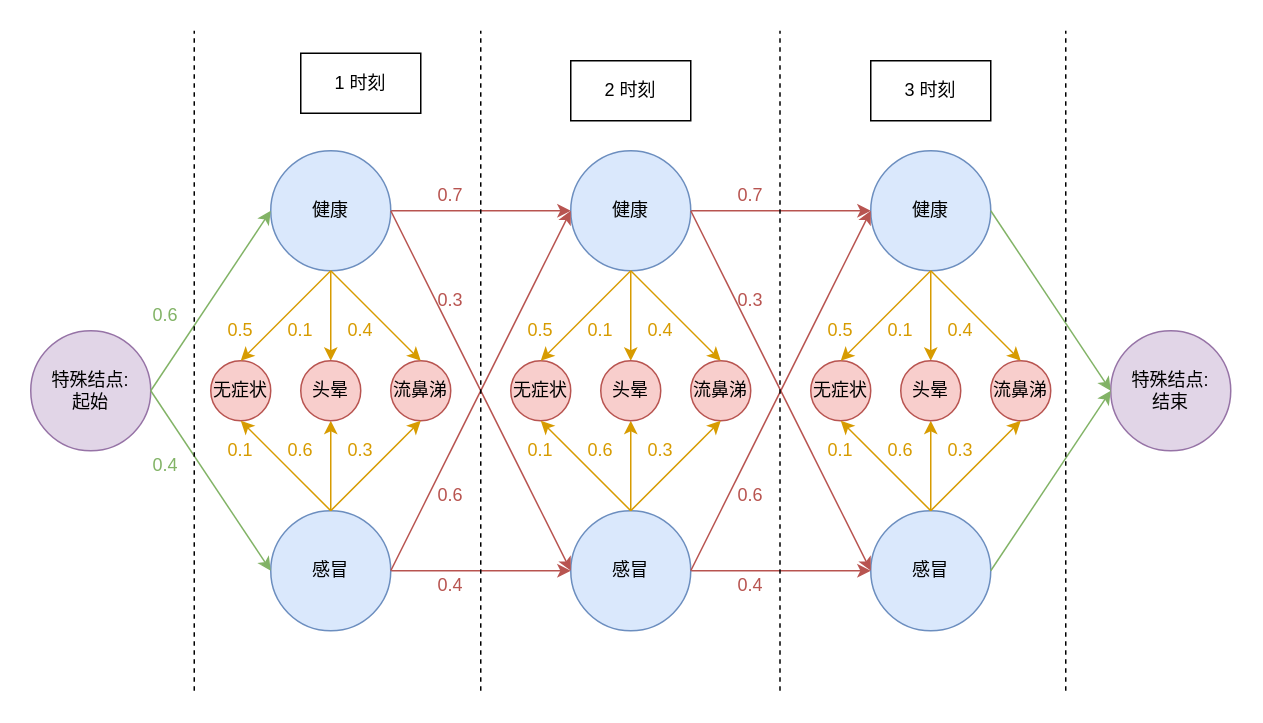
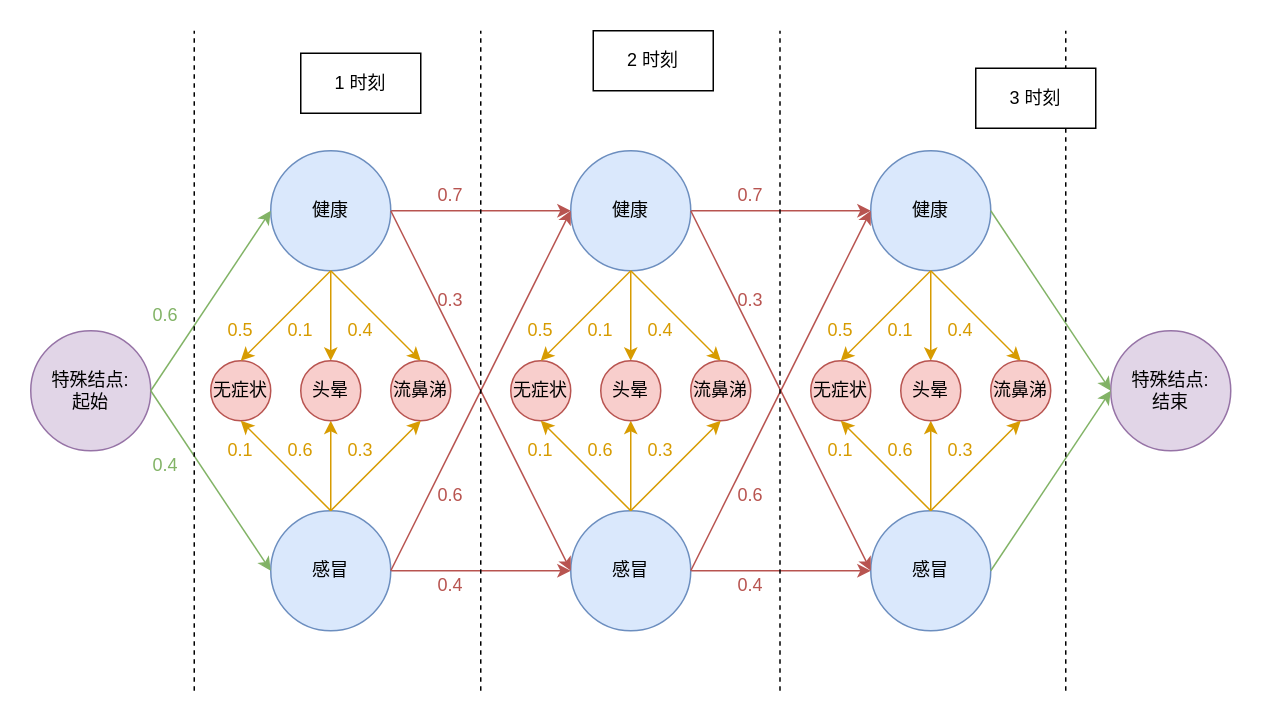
- <mxCell id="82" value="2 时刻" style="rounded=0;whiteSpace=wrap;html=1;fontColor=#000000;" parent="1" vertex="1"><mxGeometry x="380" y="40" width="80" height="40" as="geometry" /></mxCell>
+ <mxCell id="82" value="2 时刻" style="rounded=0;whiteSpace=wrap;html=1;fontColor=#000000;" parent="1" vertex="1"><mxGeometry x="395" y="20" width="80" height="40" as="geometry" /></mxCell>
- <mxCell id="83" value="3 时刻" style="rounded=0;whiteSpace=wrap;html=1;fontColor=#000000;" parent="1" vertex="1"><mxGeometry x="580" y="40" width="80" height="40" as="geometry" /></mxCell>
+ <mxCell id="83" value="3 时刻" style="rounded=0;whiteSpace=wrap;html=1;fontColor=#000000;" parent="1" vertex="1"><mxGeometry x="650" y="45" width="80" height="40" as="geometry" /></mxCell>
